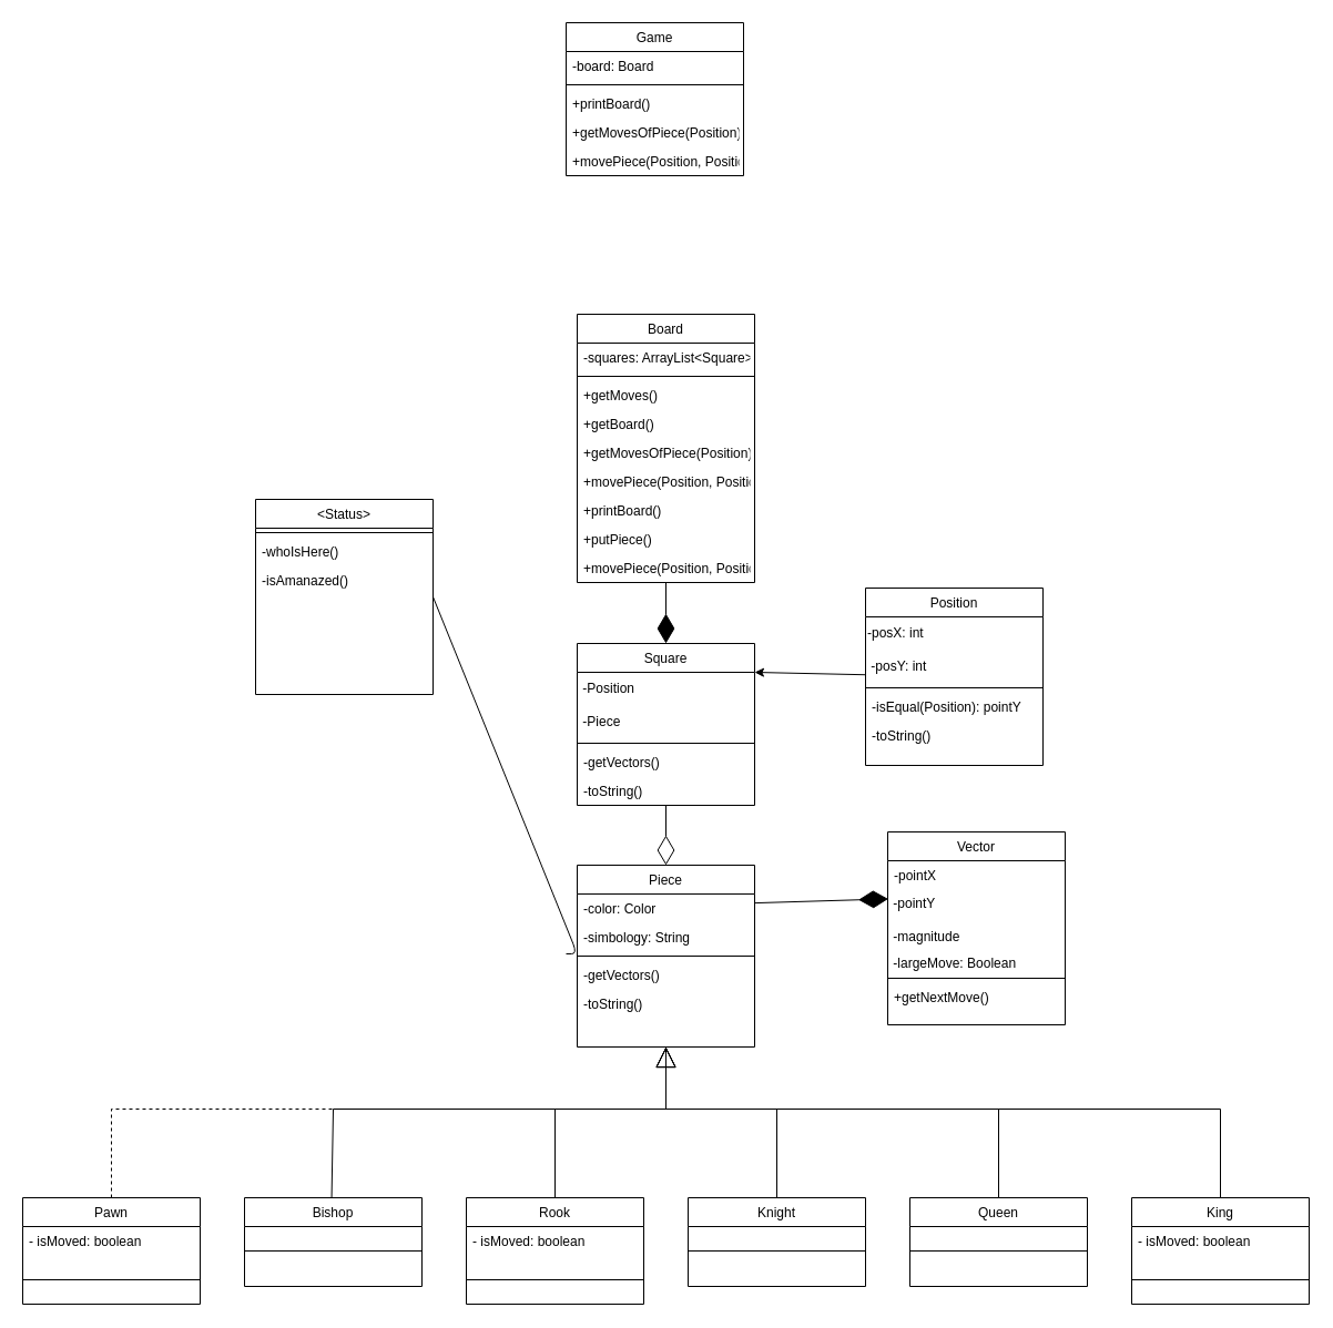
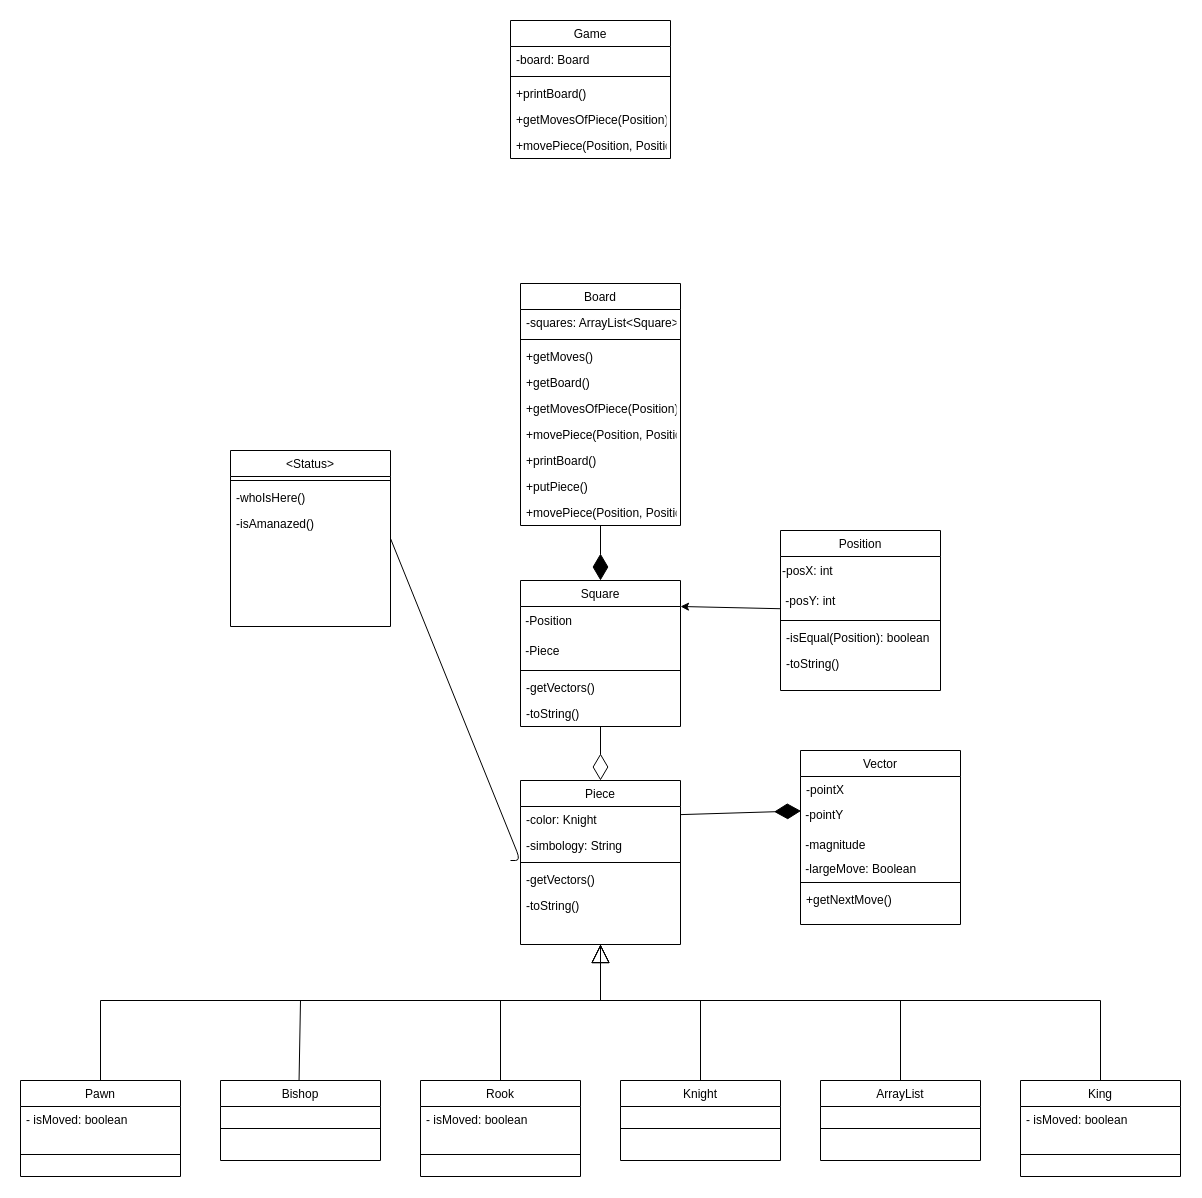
- <mxCell id="66" value="-isEqual(Position): pointY" style="text;align=left;verticalAlign=top;spacingLeft=4;spacingRight=4;overflow=hidden;rotatable=0;points=[[0,0.5],[1,0.5]];portConstraint=eastwest;rounded=0;shadow=0;html=0;" parent="62" vertex="1"><mxGeometry y="94" width="160" height="26" as="geometry" /></mxCell>
+ <mxCell id="66" value="-isEqual(Position): boolean" style="text;align=left;verticalAlign=top;spacingLeft=4;spacingRight=4;overflow=hidden;rotatable=0;points=[[0,0.5],[1,0.5]];portConstraint=eastwest;rounded=0;shadow=0;html=0;" parent="62" vertex="1"><mxGeometry y="94" width="160" height="26" as="geometry" /></mxCell>
- <mxCell id="3" value="-color: Color" style="text;align=left;verticalAlign=top;spacingLeft=4;spacingRight=4;overflow=hidden;rotatable=0;points=[[0,0.5],[1,0.5]];portConstraint=eastwest;rounded=0;shadow=0;html=0;" parent="2" vertex="1"><mxGeometry y="26" width="160" height="26" as="geometry" /></mxCell>
+ <mxCell id="3" value="-color: Knight" style="text;align=left;verticalAlign=top;spacingLeft=4;spacingRight=4;overflow=hidden;rotatable=0;points=[[0,0.5],[1,0.5]];portConstraint=eastwest;rounded=0;shadow=0;html=0;" parent="2" vertex="1"><mxGeometry y="26" width="160" height="26" as="geometry" /></mxCell>
- <mxCell id="41" value="" style="endArrow=block;endSize=16;endFill=0;html=1;rounded=0;entryX=0.5;entryY=1;entryDx=0;entryDy=0;exitX=0.5;exitY=0;exitDx=0;exitDy=0;dashed=1;" parent="1" source="28" target="2" edge="1"><mxGeometry width="160" relative="1" as="geometry"><mxPoint x="630" y="1050" as="sourcePoint" /><mxPoint x="600" y="950" as="targetPoint" /><Array as="points"><mxPoint x="100" y="1000" /><mxPoint x="600" y="1000" /></Array></mxGeometry></mxCell>
+ <mxCell id="41" value="" style="endArrow=block;endSize=16;endFill=0;html=1;rounded=0;entryX=0.5;entryY=1;entryDx=0;entryDy=0;exitX=0.5;exitY=0;exitDx=0;exitDy=0;" parent="1" source="28" target="2" edge="1"><mxGeometry width="160" relative="1" as="geometry"><mxPoint x="630" y="1050" as="sourcePoint" /><mxPoint x="600" y="950" as="targetPoint" /><Array as="points"><mxPoint x="100" y="1000" /><mxPoint x="600" y="1000" /></Array></mxGeometry></mxCell>
- <mxCell id="36" value="Queen" style="swimlane;fontStyle=0;align=center;verticalAlign=top;childLayout=stackLayout;horizontal=1;startSize=26;horizontalStack=0;resizeParent=1;resizeLast=0;collapsible=1;marginBottom=0;rounded=0;shadow=0;strokeWidth=1;" parent="1" vertex="1"><mxGeometry x="820" y="1080" width="160" height="80" as="geometry"><mxRectangle x="130" y="380" width="160" height="26" as="alternateBounds" /></mxGeometry></mxCell>
+ <mxCell id="36" value="ArrayList" style="swimlane;fontStyle=0;align=center;verticalAlign=top;childLayout=stackLayout;horizontal=1;startSize=26;horizontalStack=0;resizeParent=1;resizeLast=0;collapsible=1;marginBottom=0;rounded=0;shadow=0;strokeWidth=1;" parent="1" vertex="1"><mxGeometry x="820" y="1080" width="160" height="80" as="geometry"><mxRectangle x="130" y="380" width="160" height="26" as="alternateBounds" /></mxGeometry></mxCell>
